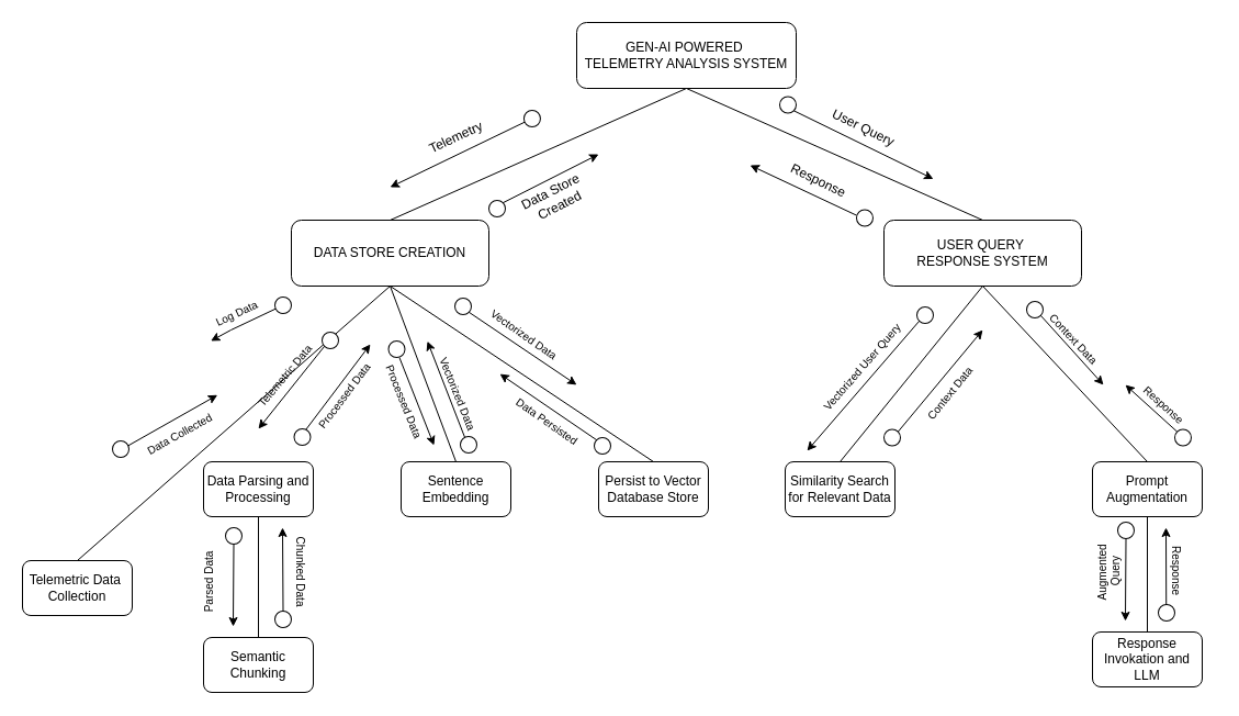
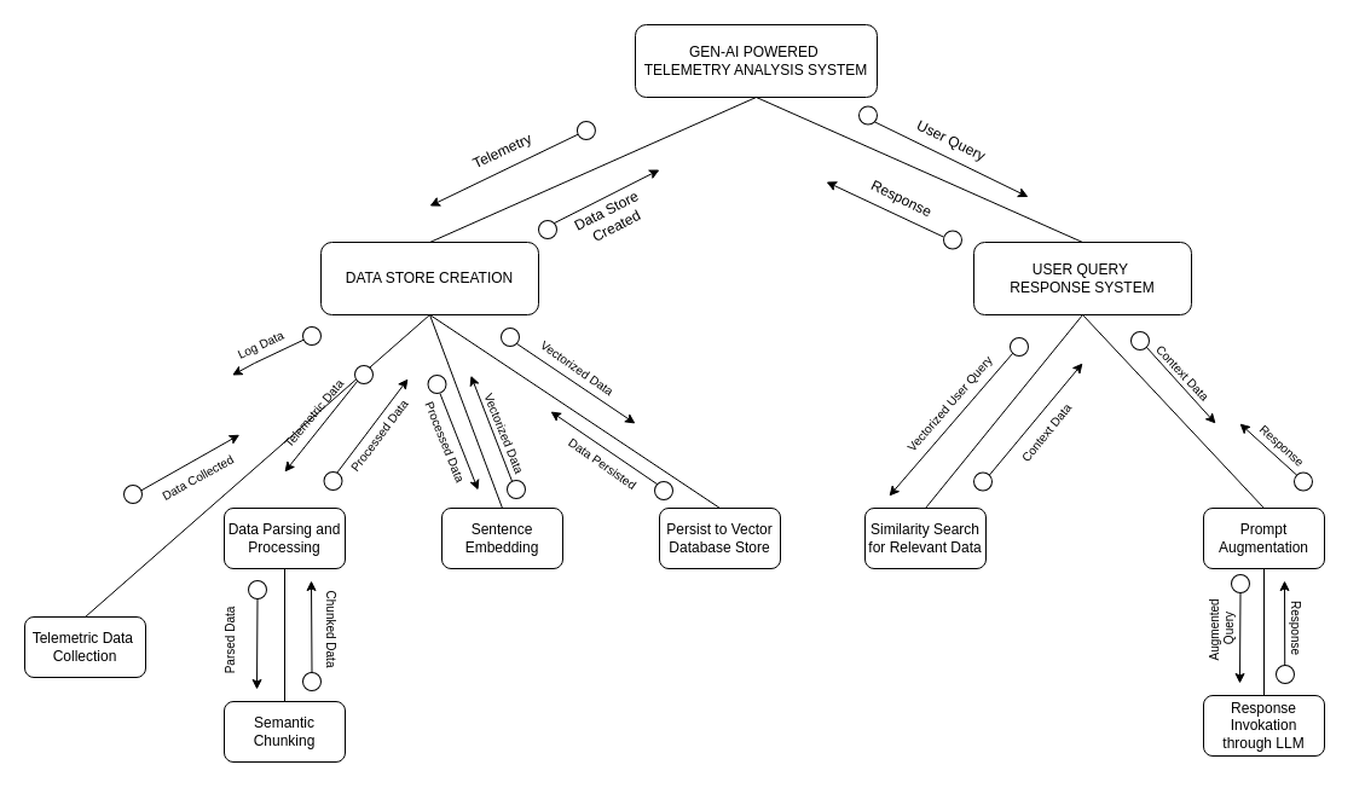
- <mxCell id="54" value="Response Invokation and LLM" style="rounded=1;whiteSpace=wrap;html=1;" vertex="1" parent="1"><mxGeometry x="995" y="575" width="100" height="50" as="geometry" /></mxCell>
+ <mxCell id="54" value="Response Invokation through LLM" style="rounded=1;whiteSpace=wrap;html=1;" vertex="1" parent="1"><mxGeometry x="995" y="575" width="100" height="50" as="geometry" /></mxCell>
